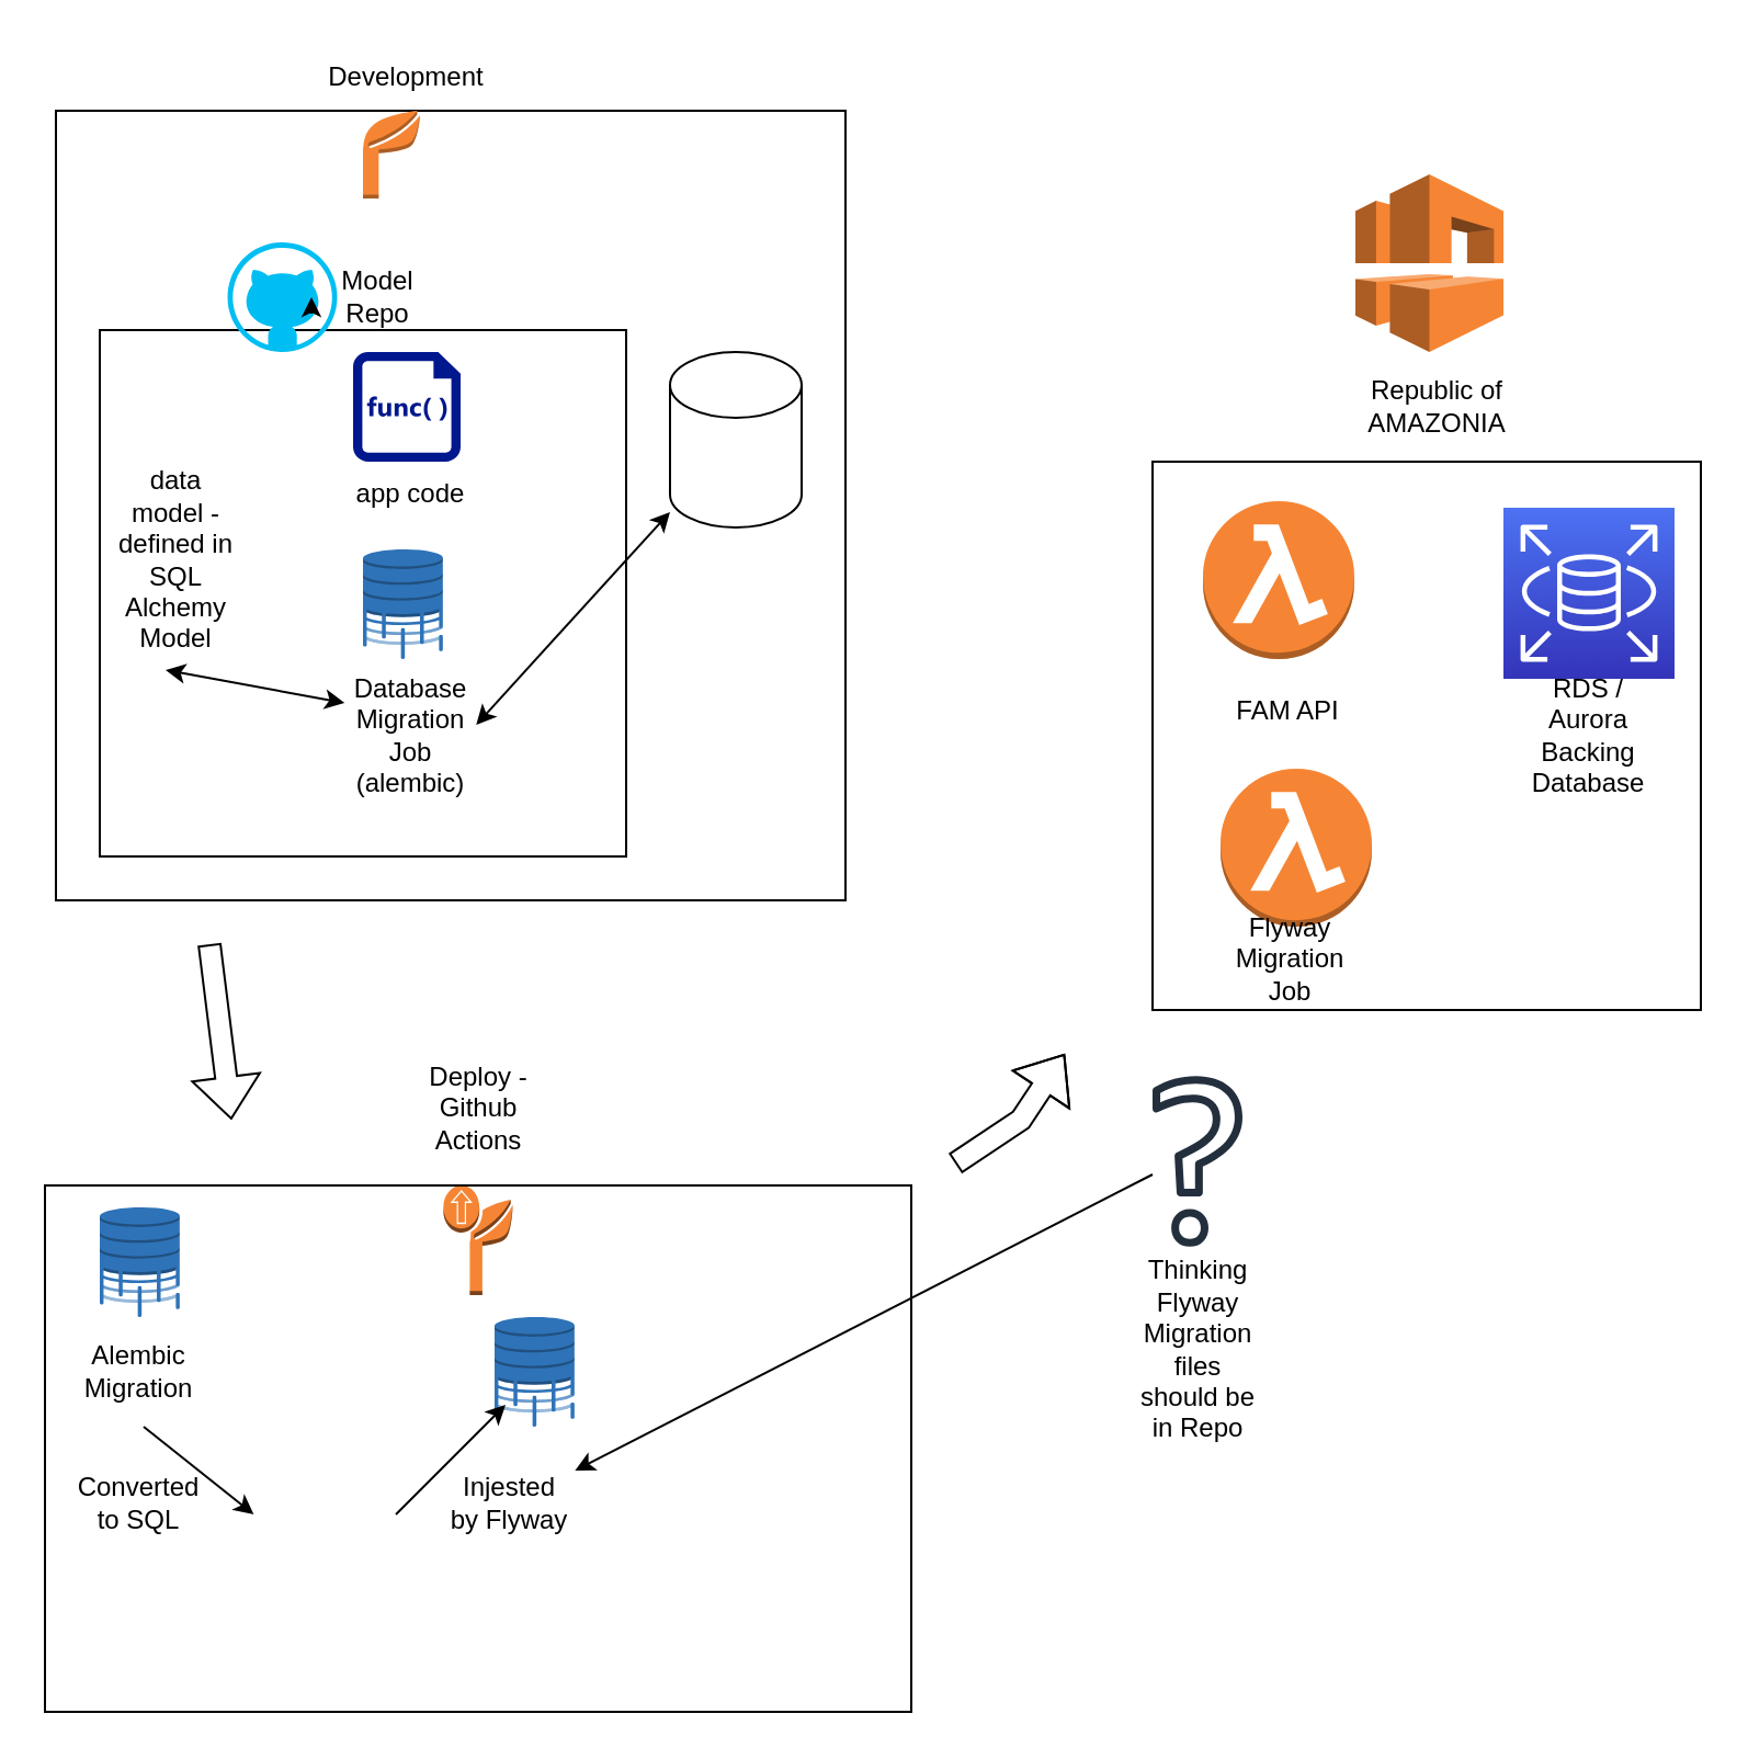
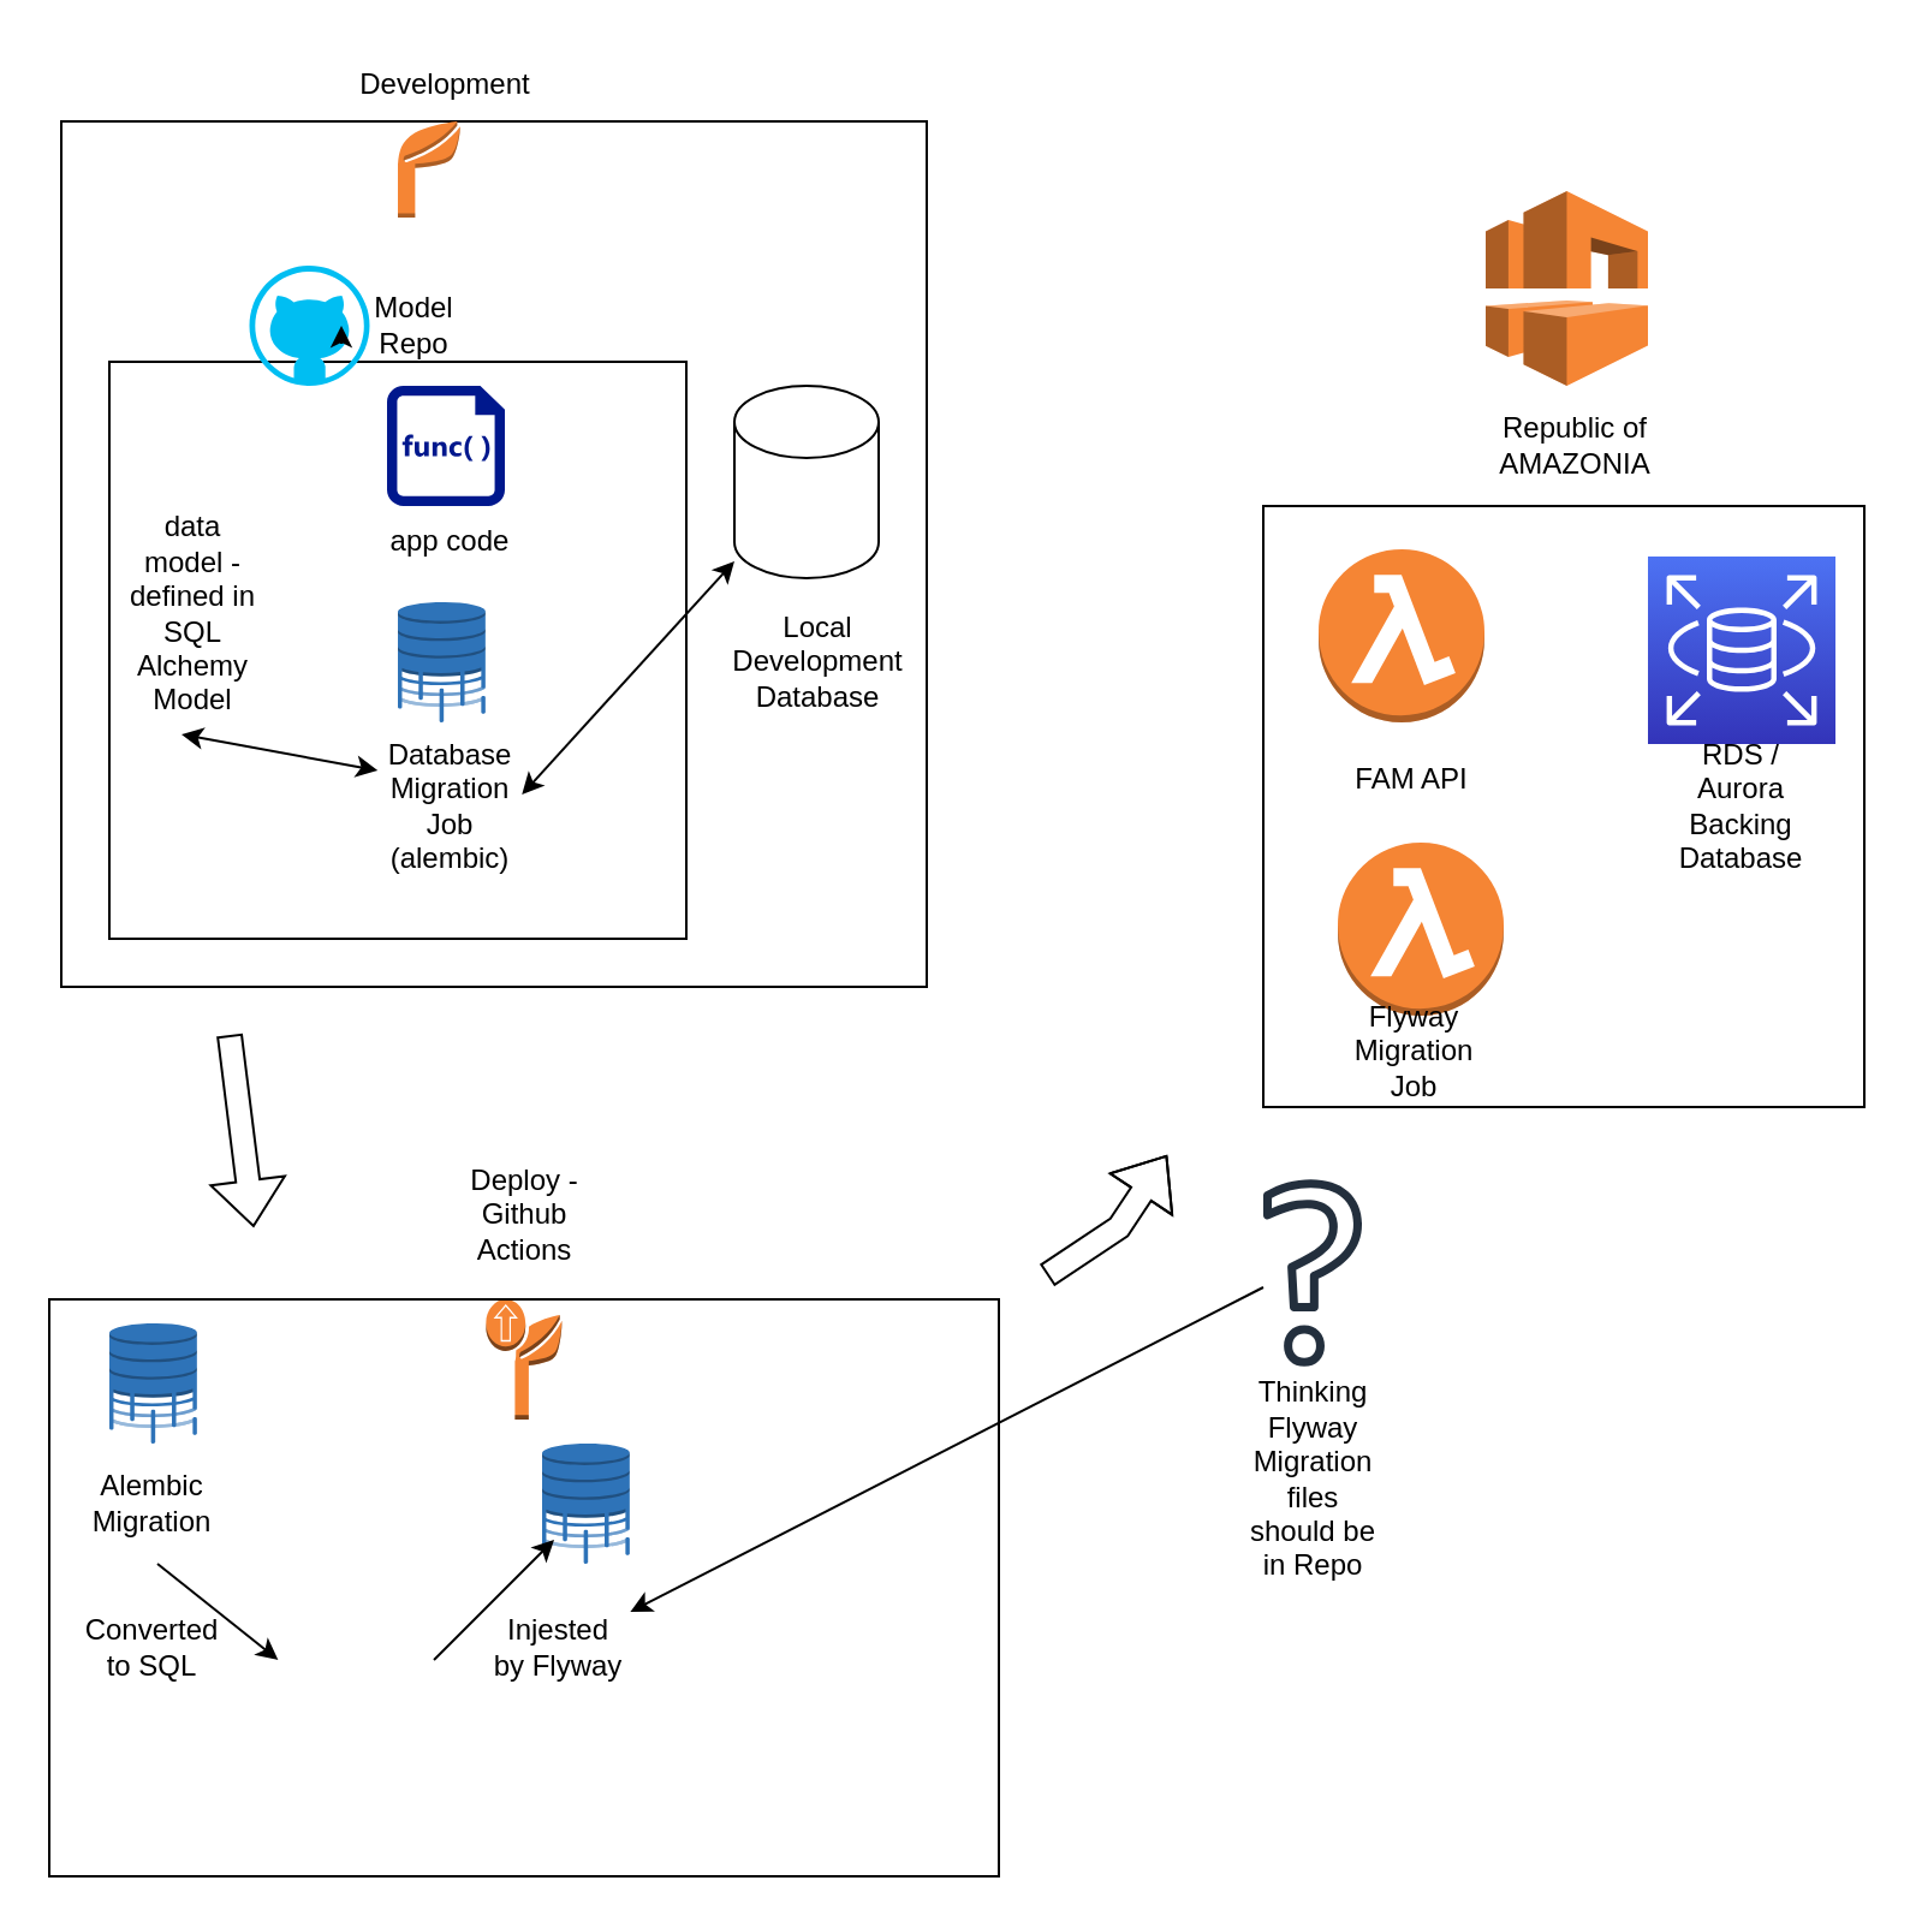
+ <mxCell id="13" value="Local Development Database" style="text;html=1;strokeColor=none;fillColor=none;align=center;verticalAlign=middle;whiteSpace=wrap;rounded=0;" vertex="1" parent="1"><mxGeometry x="310" y="260" width="60" height="30" as="geometry" /></mxCell>
